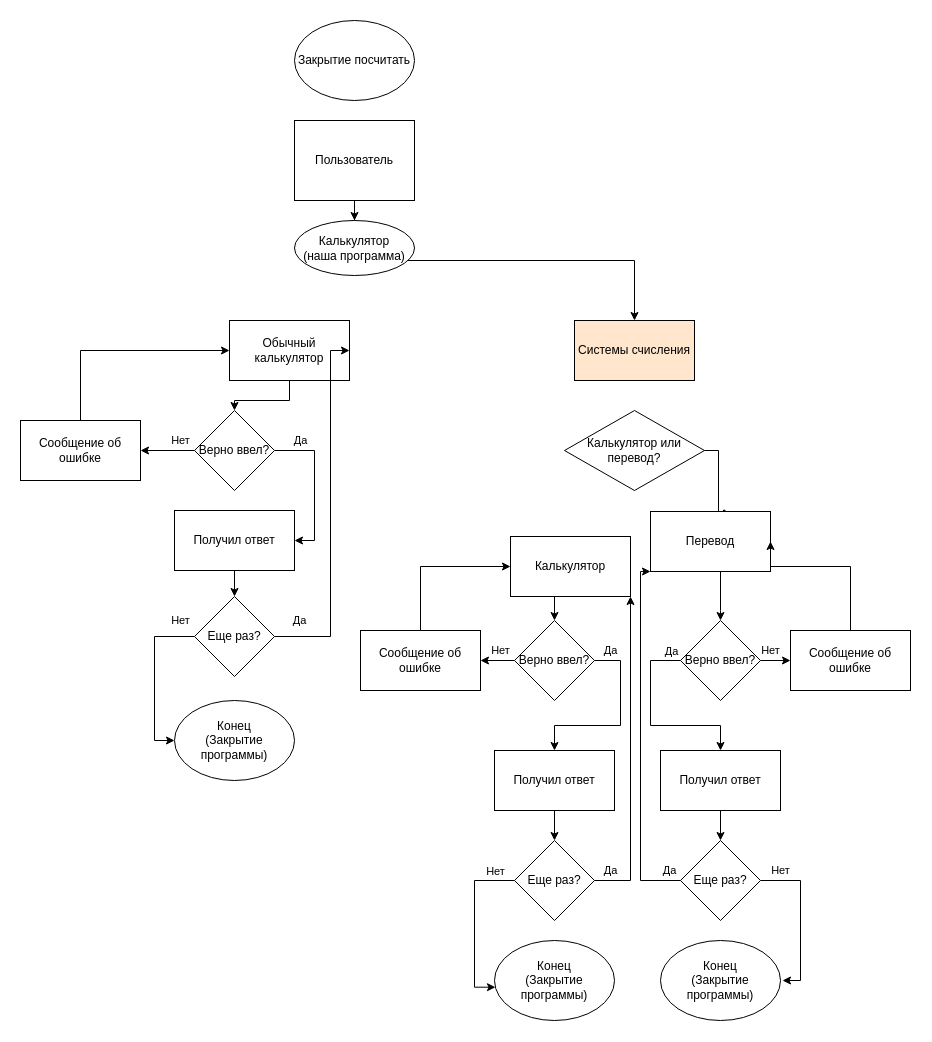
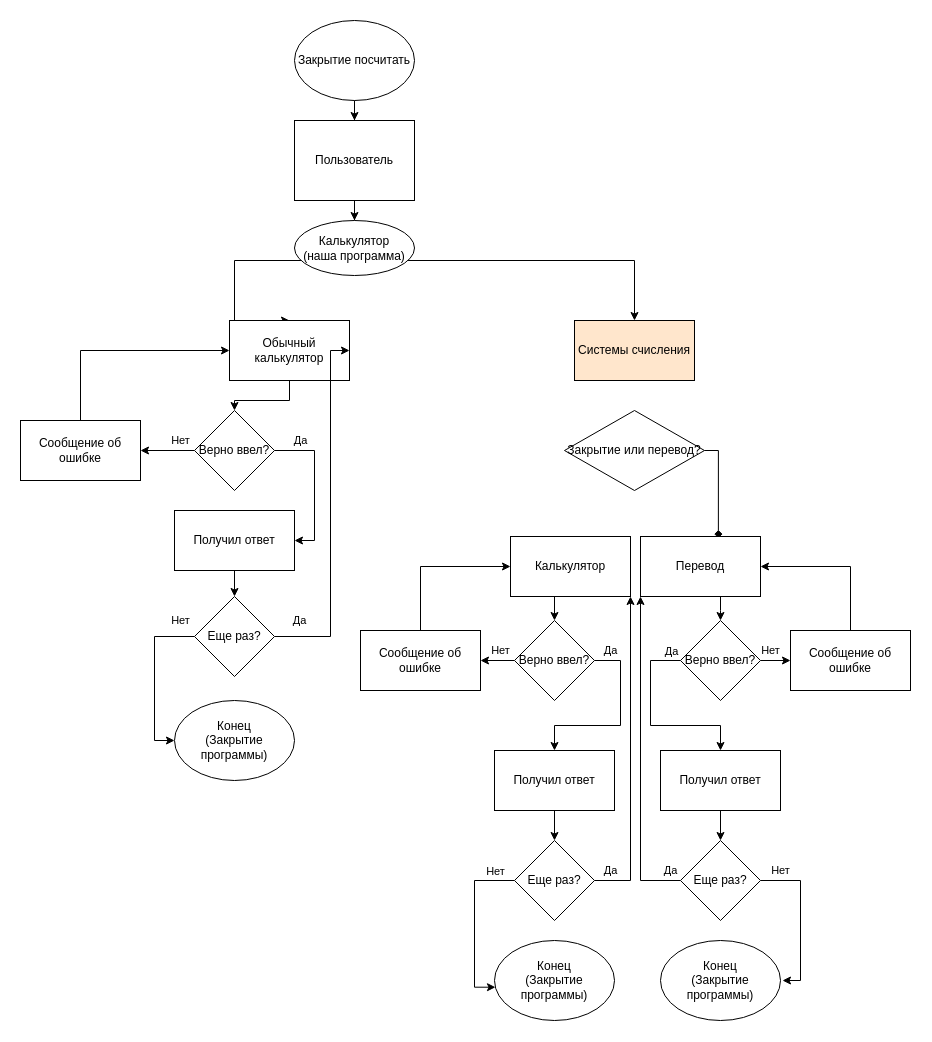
+ <mxCell id="2" value="" style="edgeStyle=orthogonalEdgeStyle;rounded=0;orthogonalLoop=1;jettySize=auto;html=1;" edge="1" parent="1" source="3" target="5"><mxGeometry relative="1" as="geometry" /></mxCell>
+ <mxCell id="6" style="edgeStyle=orthogonalEdgeStyle;rounded=0;orthogonalLoop=1;jettySize=auto;html=1;entryX=0.5;entryY=0;entryDx=0;entryDy=0;" edge="1" parent="1" source="8" target="10"><mxGeometry relative="1" as="geometry"><Array as="points"><mxPoint x="234" y="260" /></Array></mxGeometry></mxCell>
- <mxCell id="24" value="Калькулятор или перевод?" style="rhombus;whiteSpace=wrap;html=1;" vertex="1" parent="1"><mxGeometry x="564" y="410" width="140" height="80" as="geometry" /></mxCell>
+ <mxCell id="24" value="Закрытие или перевод?" style="rhombus;whiteSpace=wrap;html=1;" vertex="1" parent="1"><mxGeometry x="564" y="410" width="140" height="80" as="geometry" /></mxCell>
- <mxCell id="28" value="Перевод" style="rounded=0;whiteSpace=wrap;html=1;" vertex="1" parent="1"><mxGeometry x="650" y="511" width="120" height="60" as="geometry" /></mxCell>
+ <mxCell id="28" value="Перевод" style="rounded=0;whiteSpace=wrap;html=1;" vertex="1" parent="1"><mxGeometry x="640" y="536" width="120" height="60" as="geometry" /></mxCell>
